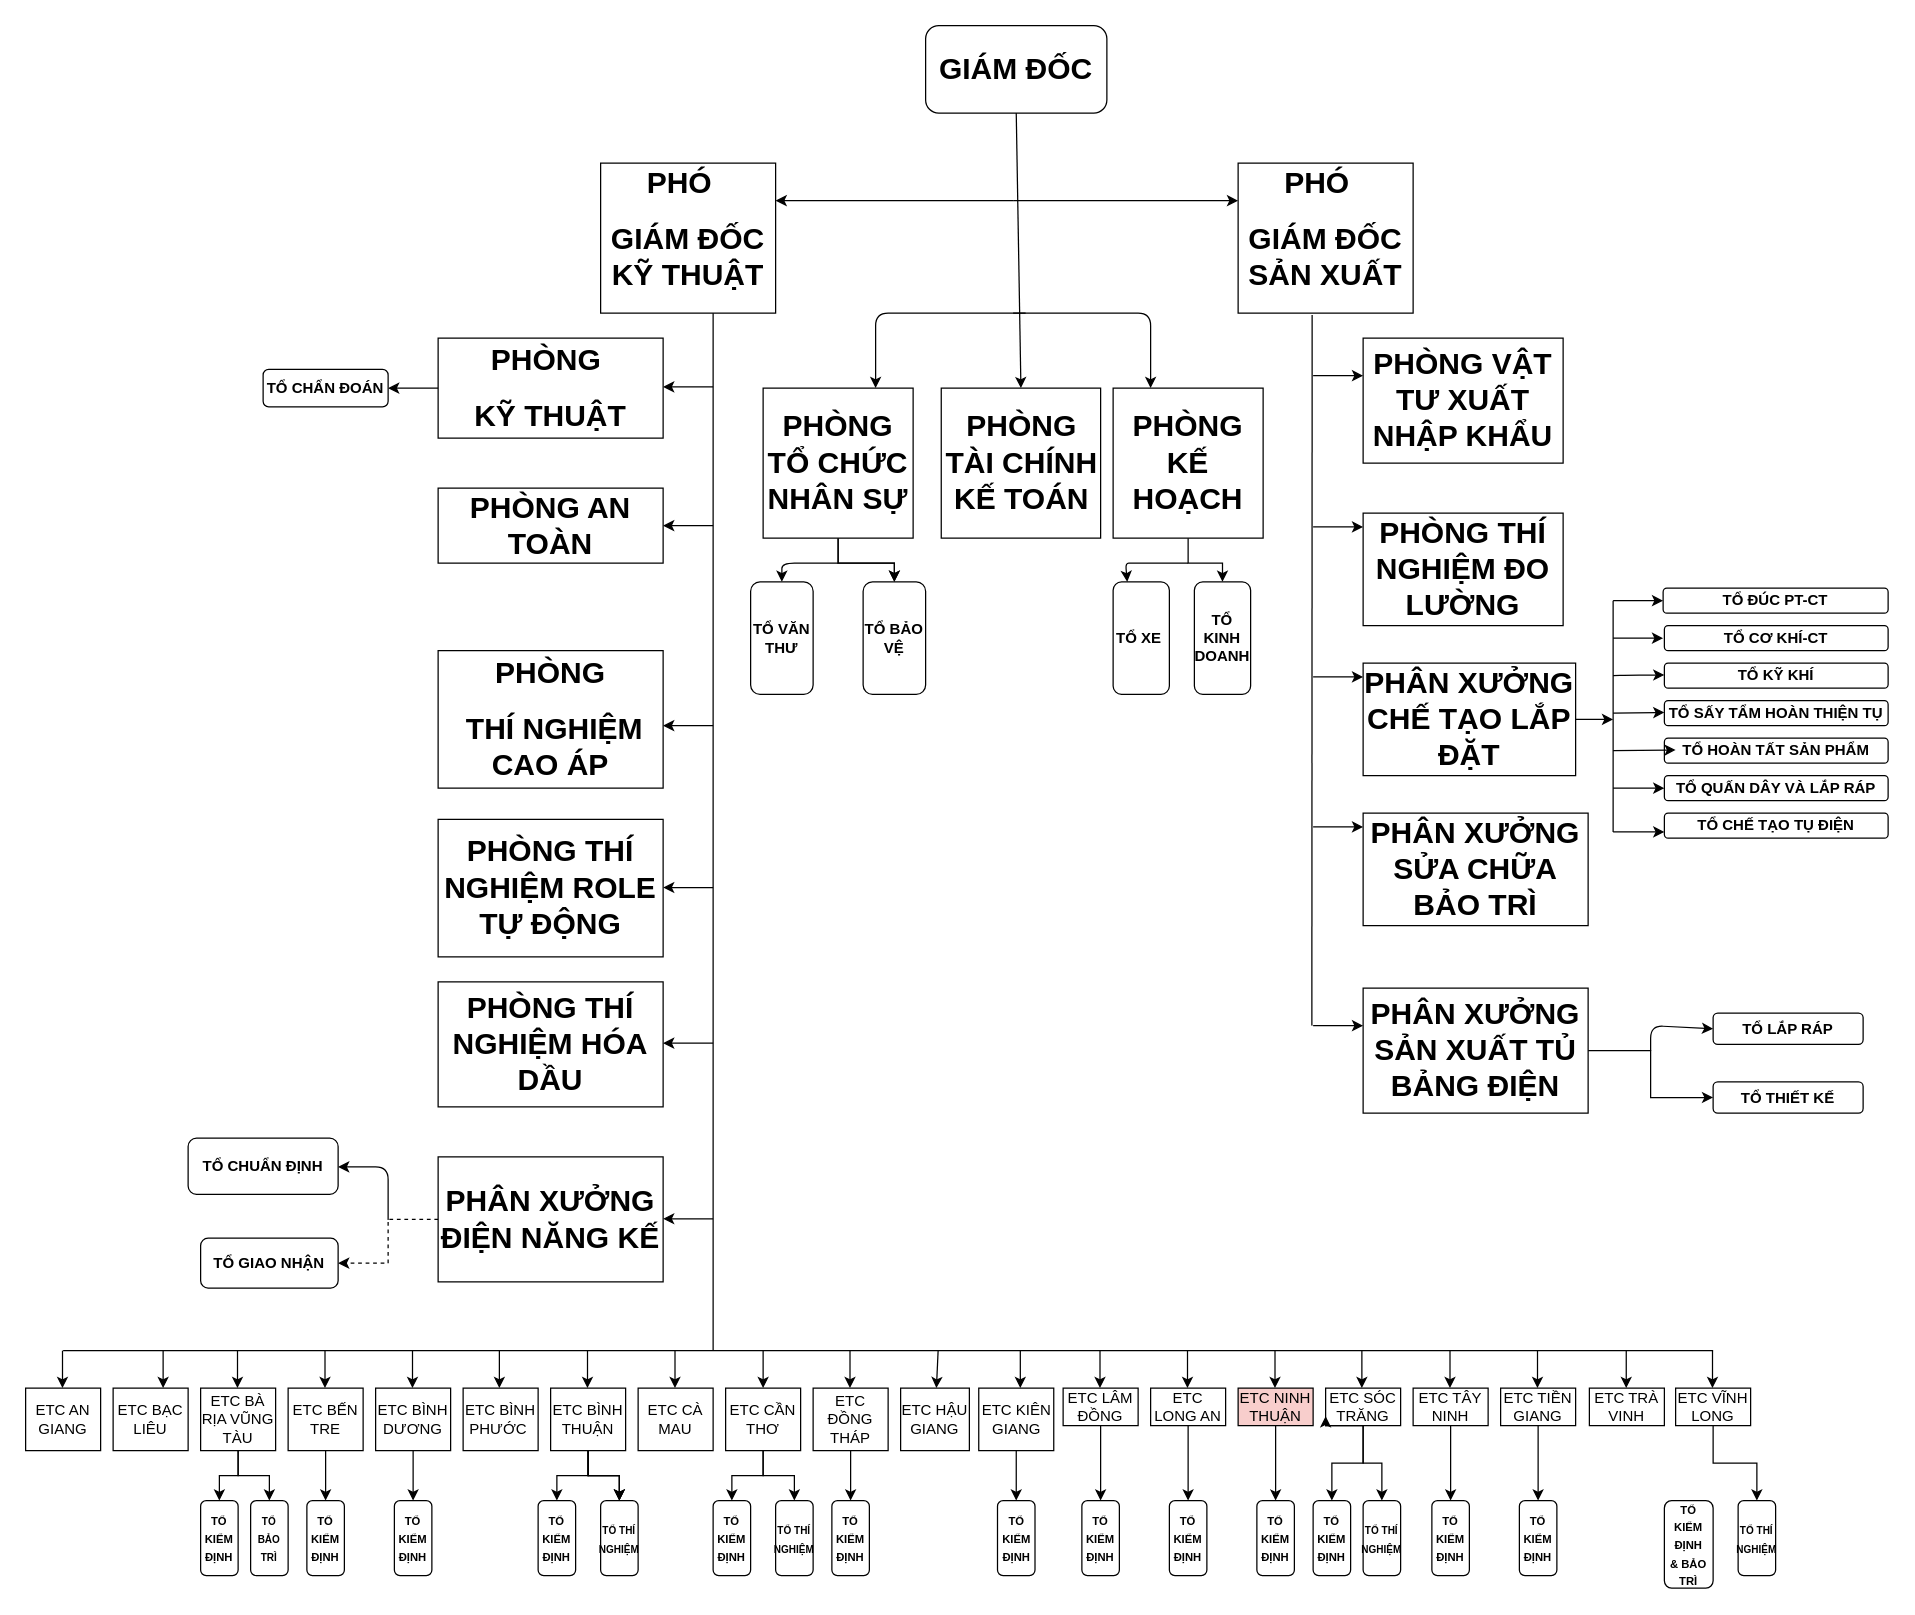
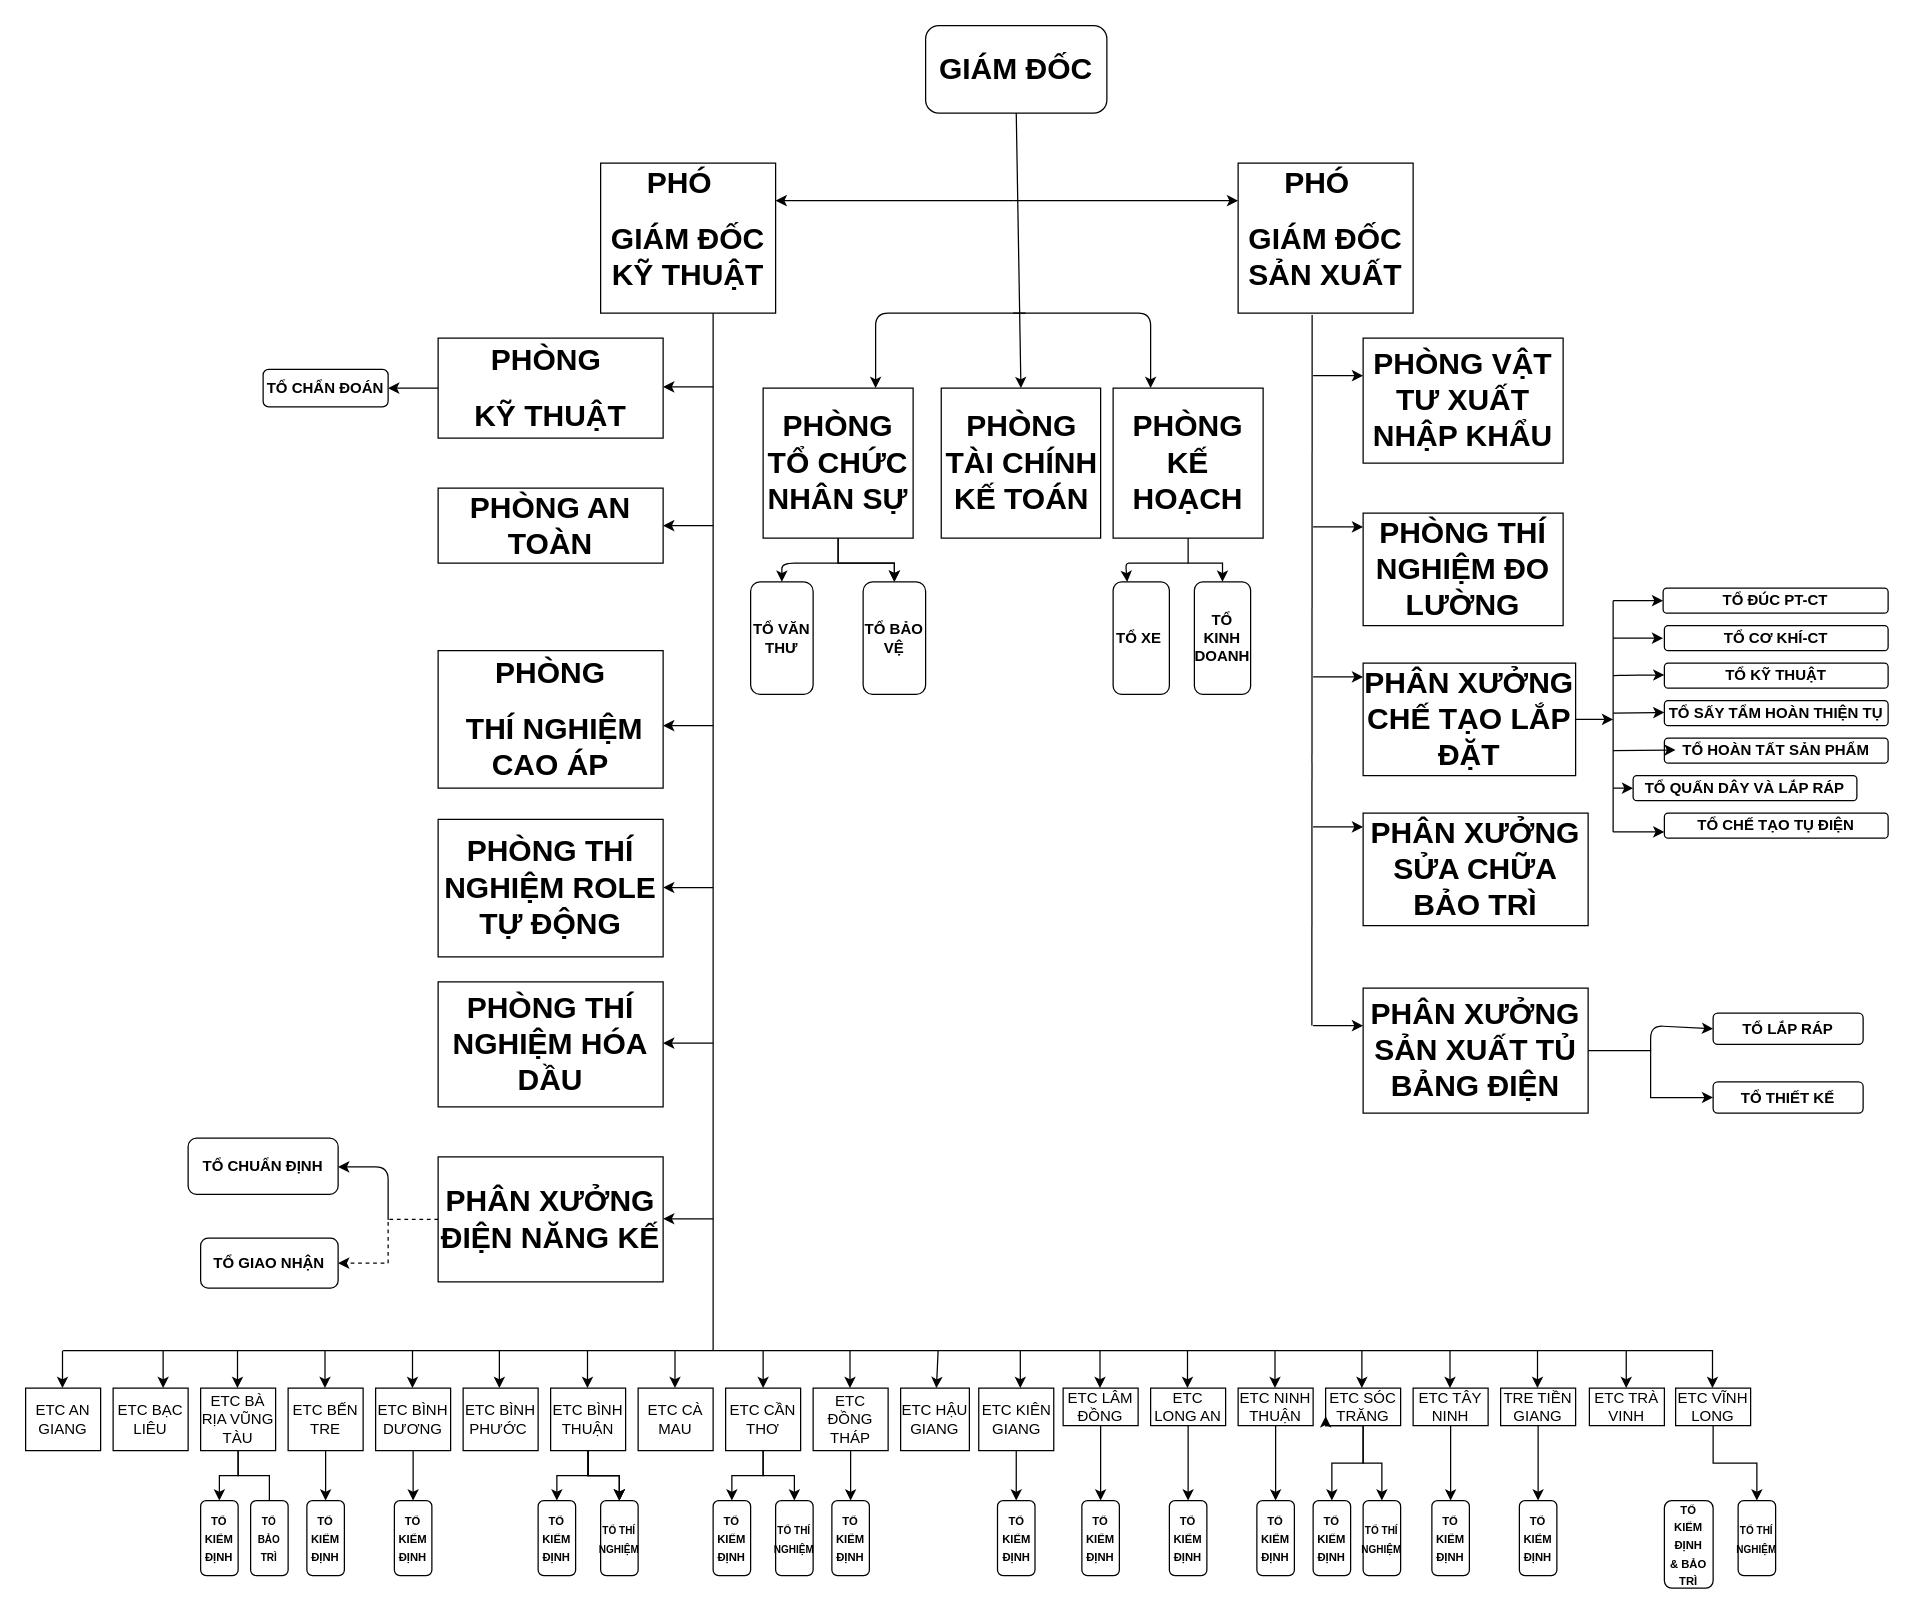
- <mxCell id="133" value="TỔ KỸ KHÍ" style="rounded=1;whiteSpace=wrap;html=1;fontStyle=1" parent="1" vertex="1"><mxGeometry x="1331" y="530" width="179" height="20" as="geometry" /></mxCell>
+ <mxCell id="133" value="TỔ KỸ THUẬT" style="rounded=1;whiteSpace=wrap;html=1;fontStyle=1" parent="1" vertex="1"><mxGeometry x="1331" y="530" width="179" height="20" as="geometry" /></mxCell>
- <mxCell id="129" value="TỔ QUẤN DÂY VÀ LẮP RÁP" style="rounded=1;whiteSpace=wrap;html=1;fontStyle=1" parent="1" vertex="1"><mxGeometry x="1331" y="620" width="179" height="20" as="geometry" /></mxCell>
+ <mxCell id="129" value="TỔ QUẤN DÂY VÀ LẮP RÁP" style="rounded=1;whiteSpace=wrap;html=1;fontStyle=1" parent="1" vertex="1"><mxGeometry x="1306" y="620" width="179" height="20" as="geometry" /></mxCell>
- <mxCell id="83" value="ETC NINH THUẬN" style="rounded=0;whiteSpace=wrap;html=1;fillColor=#f8cecc;" parent="1" vertex="1"><mxGeometry x="990" y="1110" width="60" height="30" as="geometry" /></mxCell>
+ <mxCell id="83" value="ETC NINH THUẬN" style="rounded=0;whiteSpace=wrap;html=1;" parent="1" vertex="1"><mxGeometry x="990" y="1110" width="60" height="30" as="geometry" /></mxCell>
- <mxCell id="81" value="ETC TIỀN GIANG" style="rounded=0;whiteSpace=wrap;html=1;" parent="1" vertex="1"><mxGeometry x="1200" y="1110" width="60" height="30" as="geometry" /></mxCell>
+ <mxCell id="81" value="TRE TIỀN GIANG" style="rounded=0;whiteSpace=wrap;html=1;" parent="1" vertex="1"><mxGeometry x="1200" y="1110" width="60" height="30" as="geometry" /></mxCell>
- <mxCell id="64" value="" style="edgeStyle=orthogonalEdgeStyle;rounded=0;orthogonalLoop=1;jettySize=auto;html=1;" parent="1" source="65" target="120" edge="1"><mxGeometry relative="1" as="geometry" /></mxCell>
+ <mxCell id="64" value="" style="edgeStyle=orthogonalEdgeStyle;rounded=0;orthogonalLoop=1;jettySize=auto;html=1;endArrow=none;" parent="1" source="65" target="120" edge="1"><mxGeometry relative="1" as="geometry" /></mxCell>
